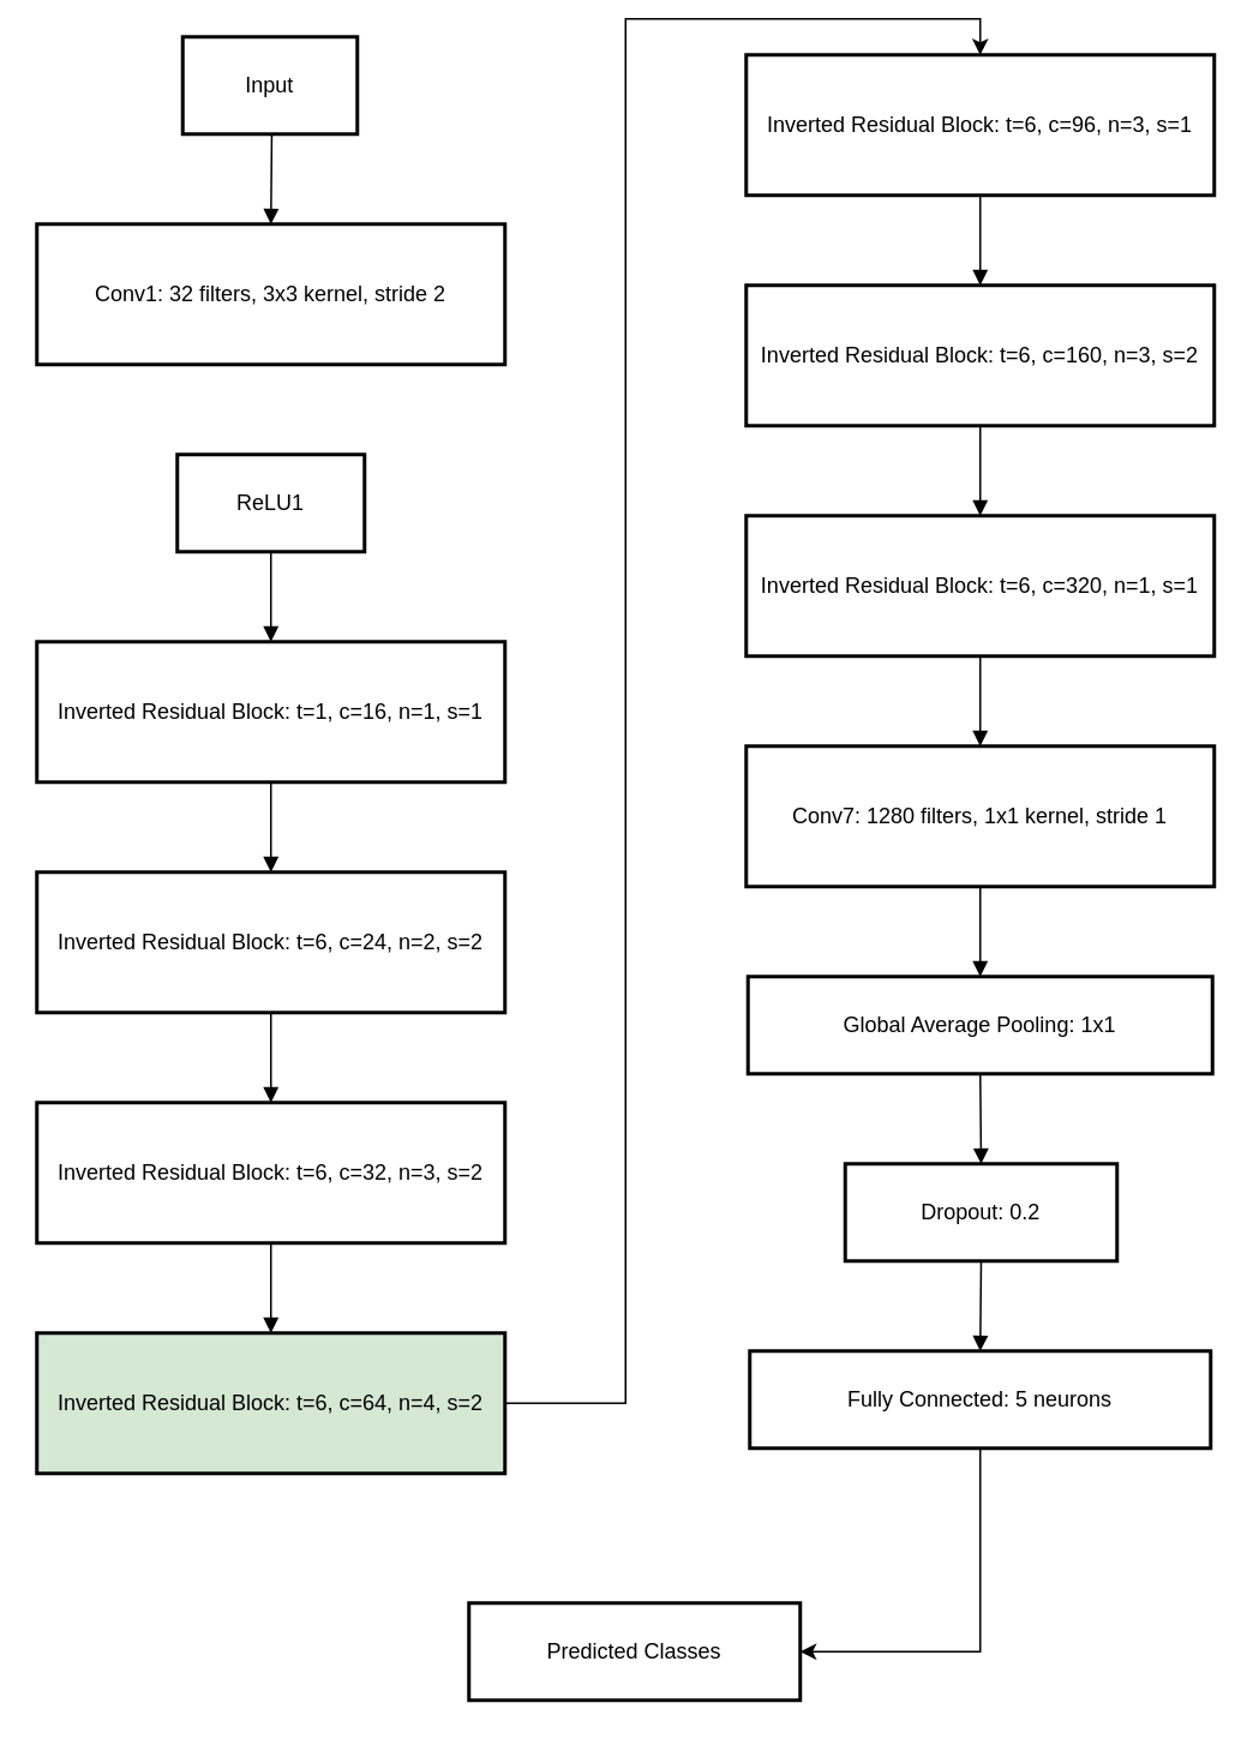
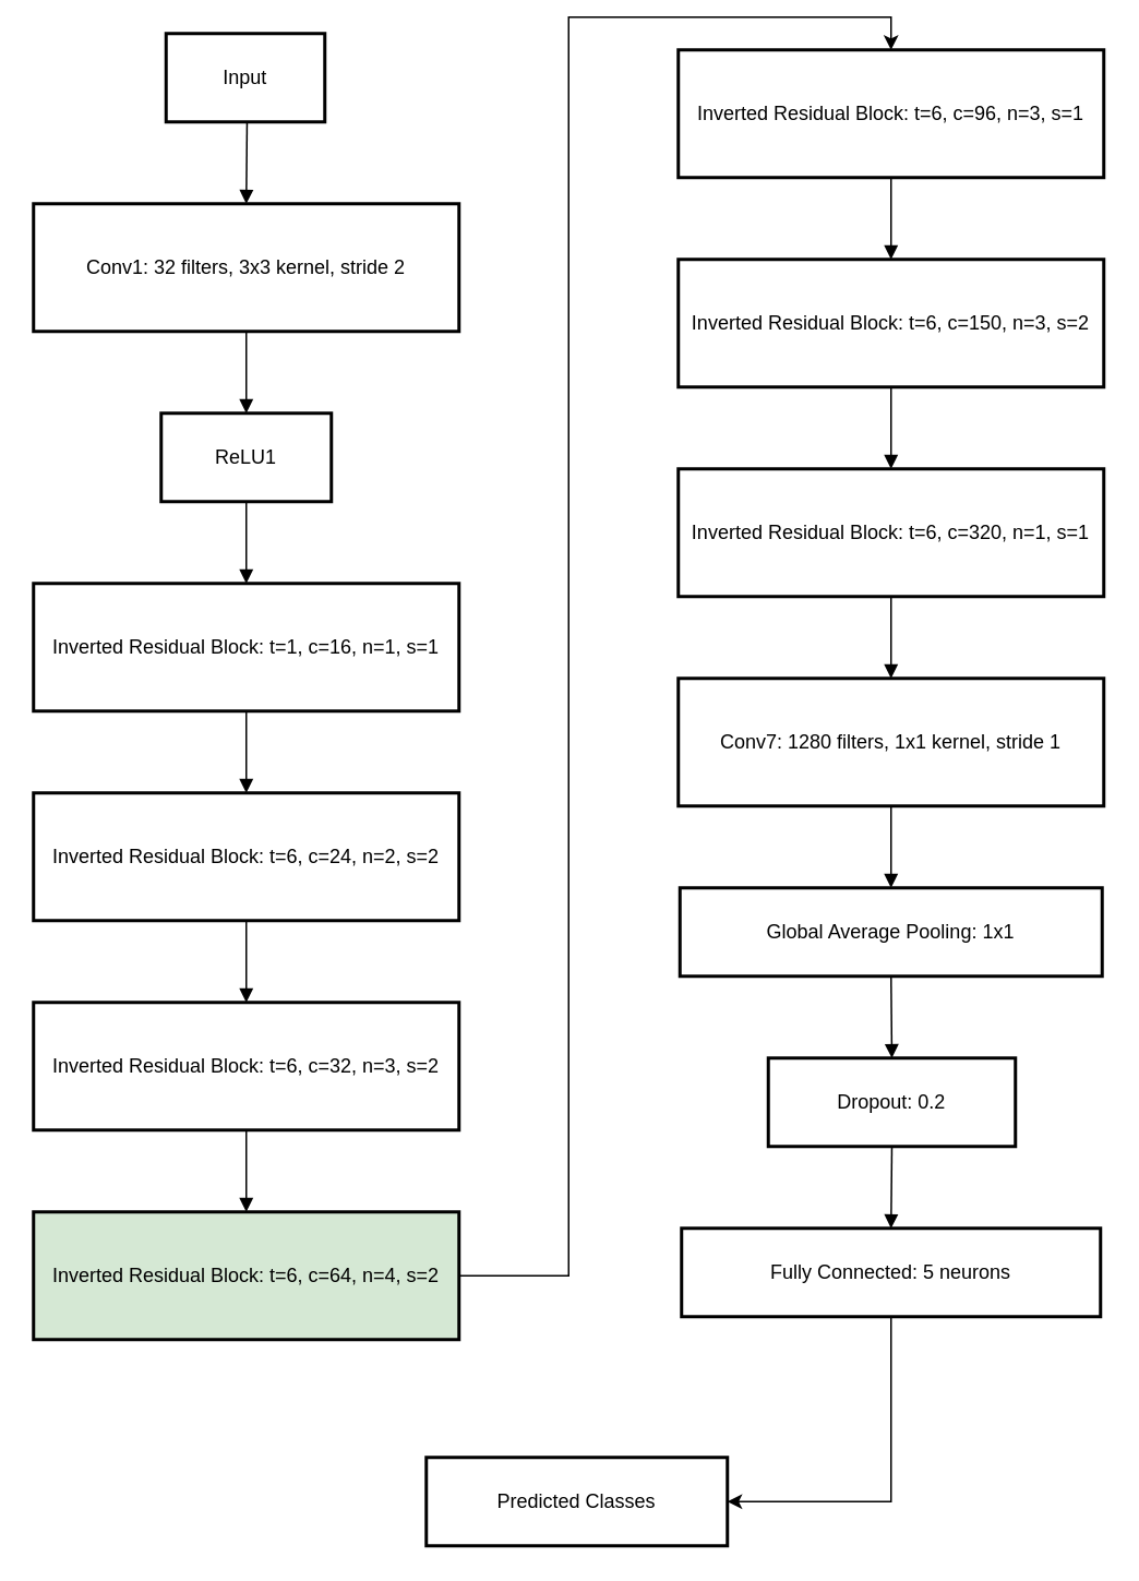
- <mxCell id="11" value="Inverted Residual Block: t=6, c=160, n=3, s=2" style="whiteSpace=wrap;strokeWidth=2;" vertex="1" parent="1"><mxGeometry x="414" y="158" width="260" height="78" as="geometry" /></mxCell>
+ <mxCell id="11" value="Inverted Residual Block: t=6, c=150, n=3, s=2" style="whiteSpace=wrap;strokeWidth=2;" vertex="1" parent="1"><mxGeometry x="414" y="158" width="260" height="78" as="geometry" /></mxCell>
+ <mxCell id="20" value="" style="curved=1;startArrow=none;endArrow=block;exitX=0.5;exitY=1;entryX=0.5;entryY=0;rounded=0;" edge="1" parent="1" source="3" target="4"><mxGeometry relative="1" as="geometry"><Array as="points" /></mxGeometry></mxCell>
